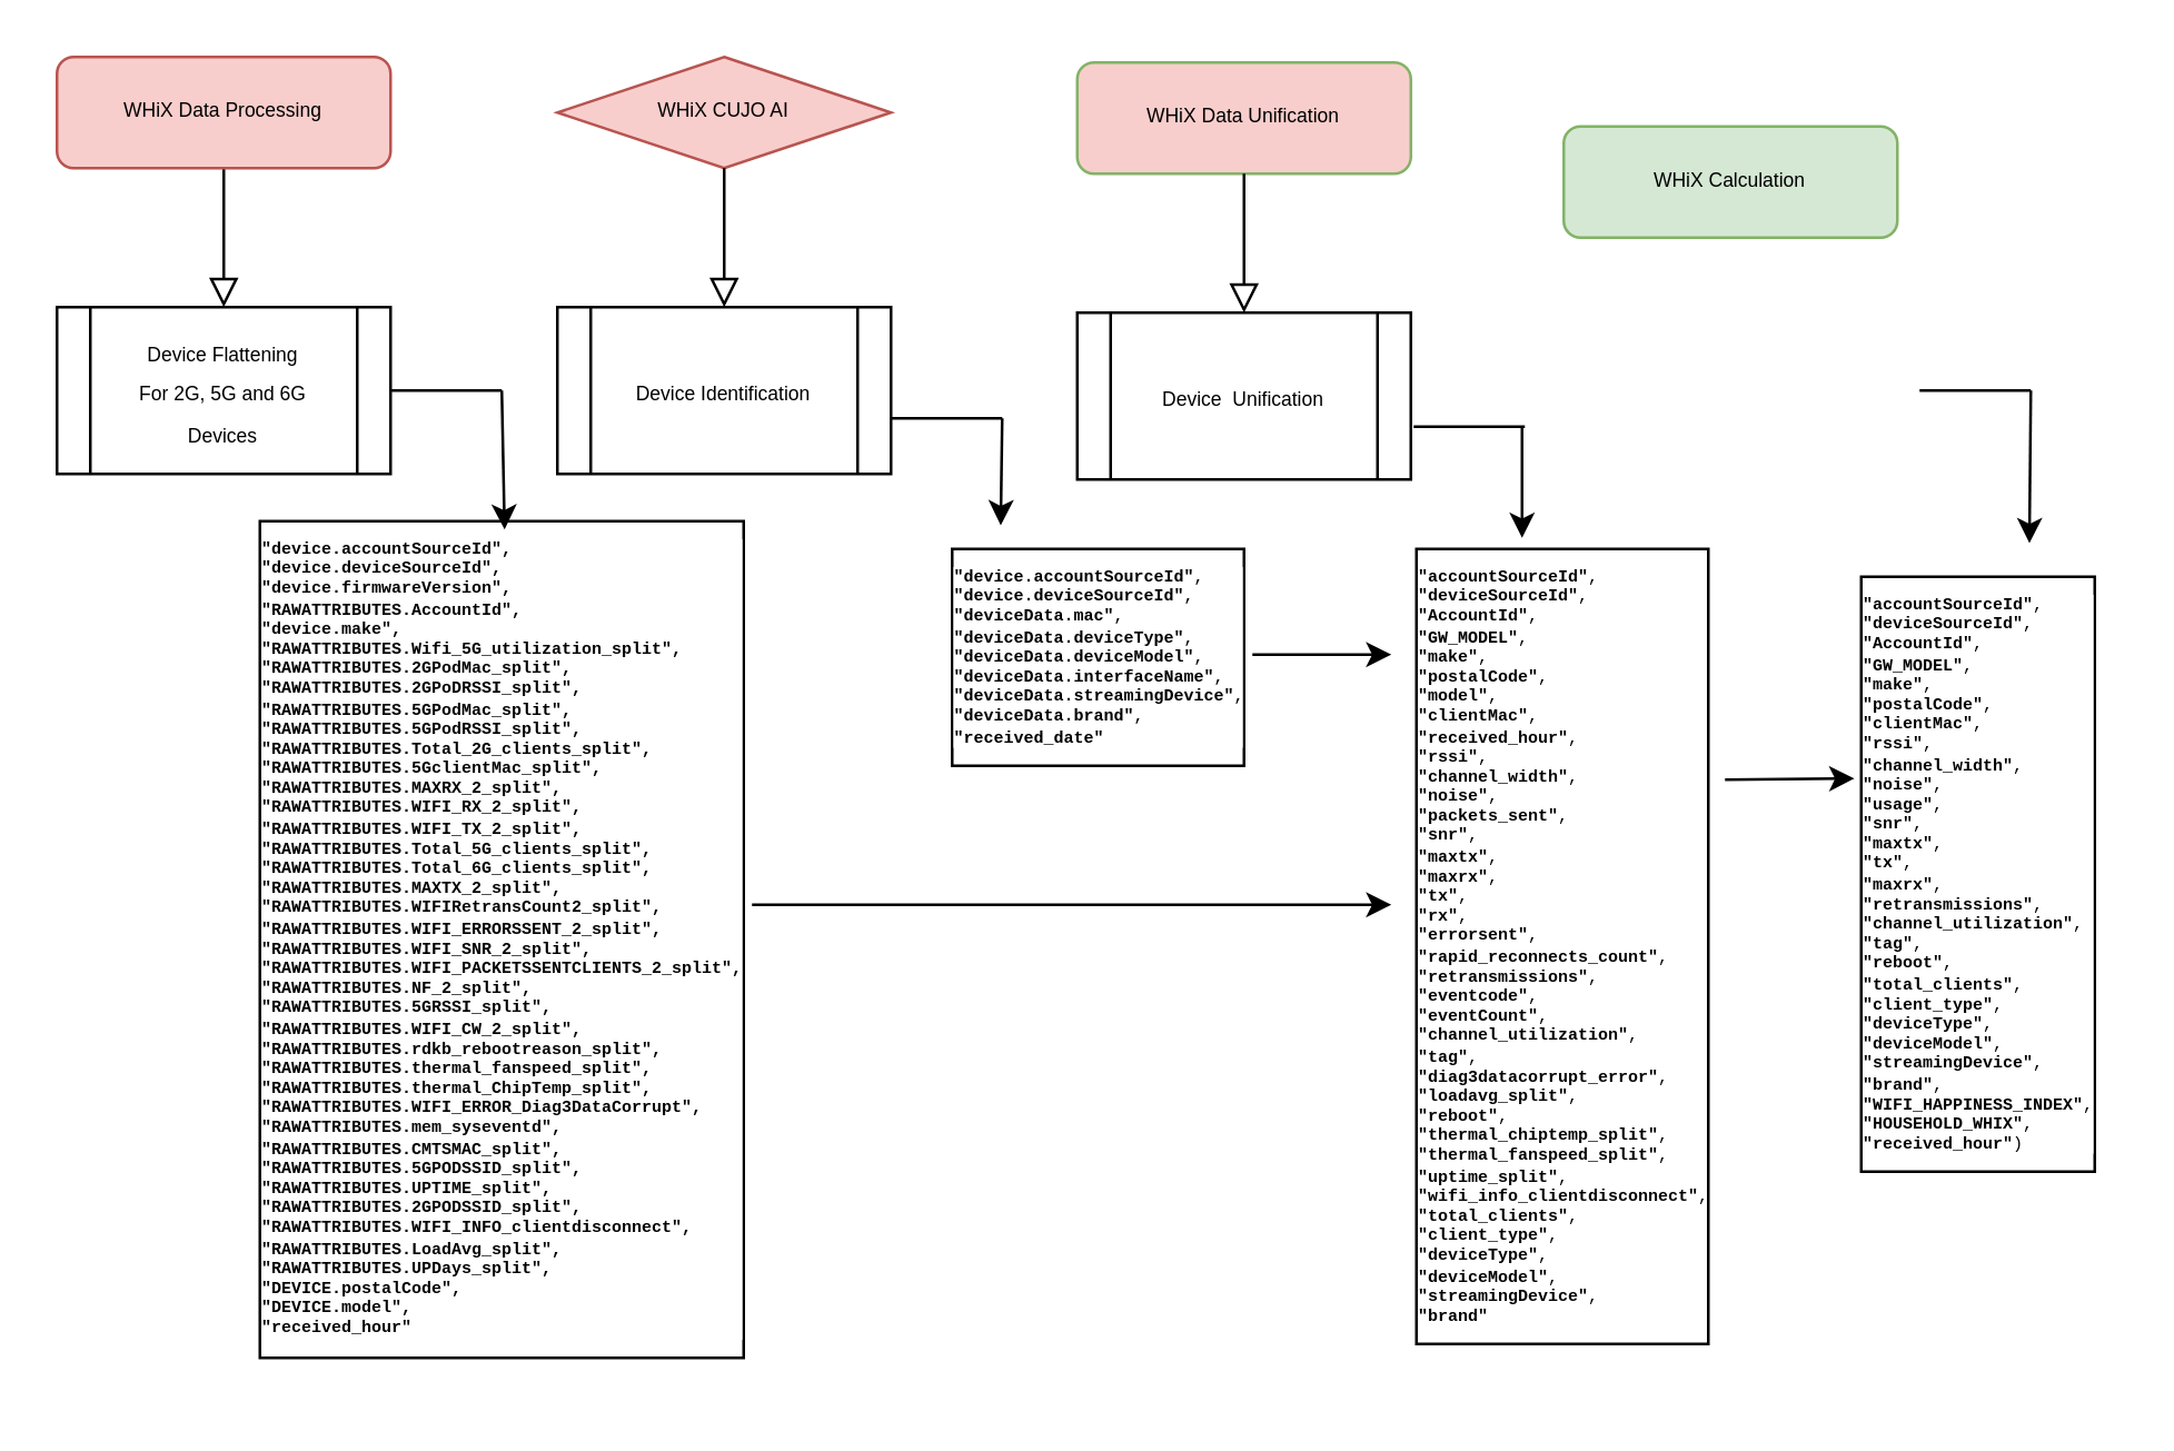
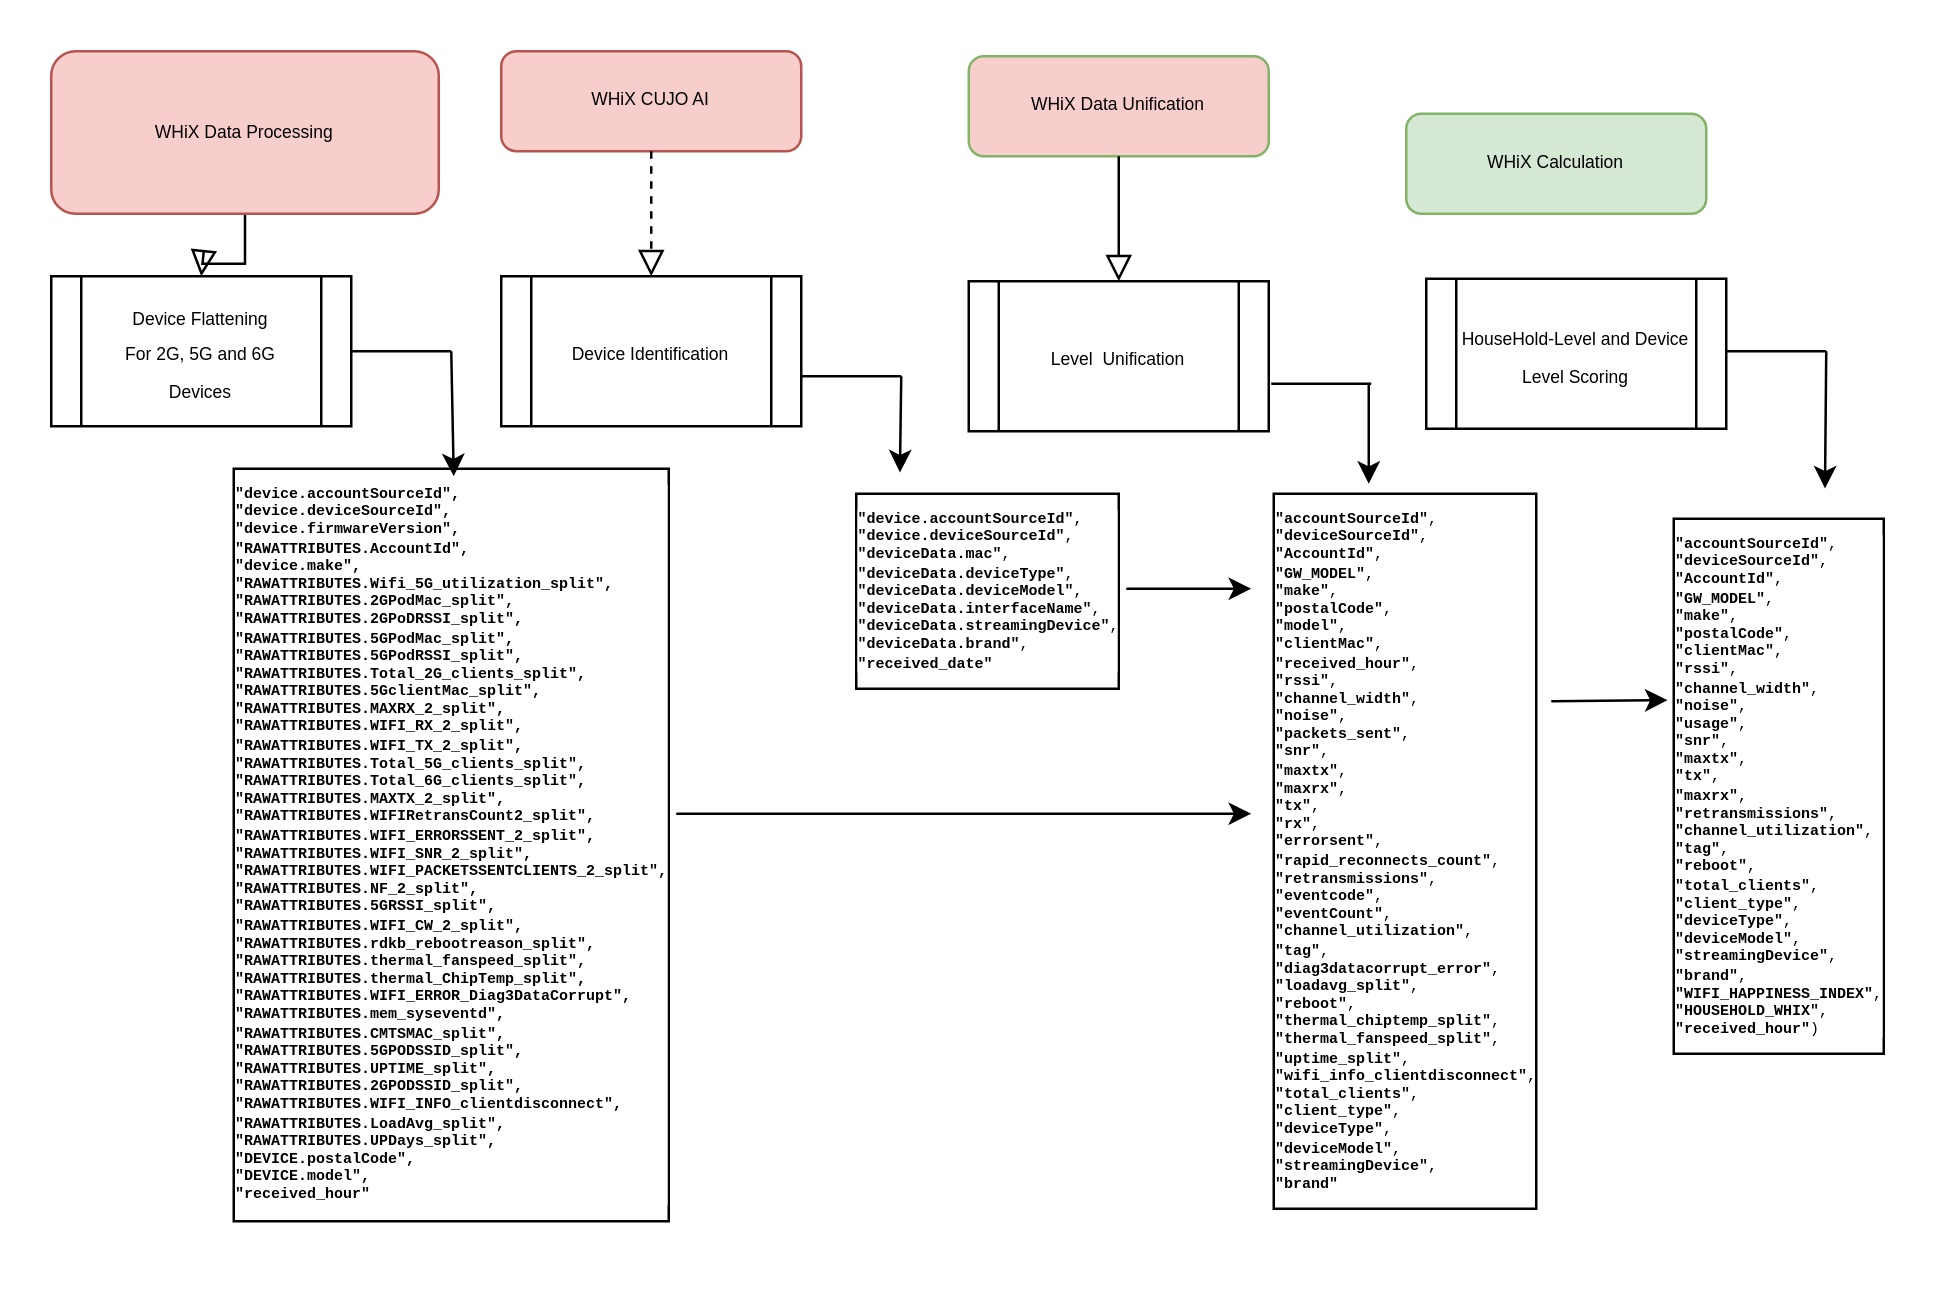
- <mxCell id="3" value="WHiX Data Processing" style="rounded=1;whiteSpace=wrap;html=1;fontSize=7;glass=0;strokeWidth=1;shadow=0;fillColor=#f8cecc;strokeColor=#b85450;" parent="1" vertex="1"><mxGeometry x="20" y="20" width="120" height="40" as="geometry" /></mxCell>
+ <mxCell id="3" value="WHiX Data Processing" style="rounded=1;whiteSpace=wrap;html=1;fontSize=7;glass=0;strokeWidth=1;shadow=0;fillColor=#f8cecc;strokeColor=#b85450;" parent="1" vertex="1"><mxGeometry x="20" y="20" width="155" height="65" as="geometry" /></mxCell>
- <mxCell id="4" value="WHiX CUJO AI" style="rhombus;whiteSpace=wrap;html=1;fontSize=7;glass=0;strokeWidth=1;shadow=0;fillColor=#f8cecc;strokeColor=#b85450;" vertex="1" parent="1"><mxGeometry x="200" y="20" width="120" height="40" as="geometry" /></mxCell>
+ <mxCell id="4" value="WHiX CUJO AI" style="rounded=1;whiteSpace=wrap;html=1;fontSize=7;glass=0;strokeWidth=1;shadow=0;fillColor=#f8cecc;strokeColor=#b85450;" vertex="1" parent="1"><mxGeometry x="200" y="20" width="120" height="40" as="geometry" /></mxCell>
- <mxCell id="13" value="" style="rounded=0;html=1;jettySize=auto;orthogonalLoop=1;fontSize=11;endArrow=block;endFill=0;endSize=8;strokeWidth=1;shadow=0;labelBackgroundColor=none;edgeStyle=orthogonalEdgeStyle;exitX=0.5;exitY=1;exitDx=0;exitDy=0;entryX=0.5;entryY=0;entryDx=0;entryDy=0;" edge="1" parent="1" source="4" target="10"><mxGeometry relative="1" as="geometry"><mxPoint x="90" y="70" as="sourcePoint" /><mxPoint x="90" y="120" as="targetPoint" /></mxGeometry></mxCell>
+ <mxCell id="13" value="" style="rounded=0;html=1;jettySize=auto;orthogonalLoop=1;fontSize=11;endArrow=block;endFill=0;endSize=8;strokeWidth=1;shadow=0;labelBackgroundColor=none;edgeStyle=orthogonalEdgeStyle;exitX=0.5;exitY=1;exitDx=0;exitDy=0;entryX=0.5;entryY=0;entryDx=0;entryDy=0;dashed=1;" edge="1" parent="1" source="4" target="10"><mxGeometry relative="1" as="geometry"><mxPoint x="90" y="70" as="sourcePoint" /><mxPoint x="90" y="120" as="targetPoint" /></mxGeometry></mxCell>
+ <mxCell id="23" value="&lt;span style=&quot;font-size: 7px;&quot;&gt;HouseHold-Level and Device&lt;br&gt;Level Scoring&lt;br&gt;&lt;/span&gt;" style="shape=process;whiteSpace=wrap;html=1;backgroundOutline=1;" vertex="1" parent="1"><mxGeometry x="570" y="111" width="120" height="60" as="geometry" /></mxCell>
- <mxCell id="16" value="&lt;span style=&quot;font-size: 7px;&quot;&gt;Device&amp;nbsp; Unification&lt;br&gt;&lt;/span&gt;" style="shape=process;whiteSpace=wrap;html=1;backgroundOutline=1;" vertex="1" parent="1"><mxGeometry x="387" y="112" width="120" height="60" as="geometry" /></mxCell>
+ <mxCell id="16" value="&lt;span style=&quot;font-size: 7px;&quot;&gt;Level&amp;nbsp; Unification&lt;br&gt;&lt;/span&gt;" style="shape=process;whiteSpace=wrap;html=1;backgroundOutline=1;" vertex="1" parent="1"><mxGeometry x="387" y="112" width="120" height="60" as="geometry" /></mxCell>
